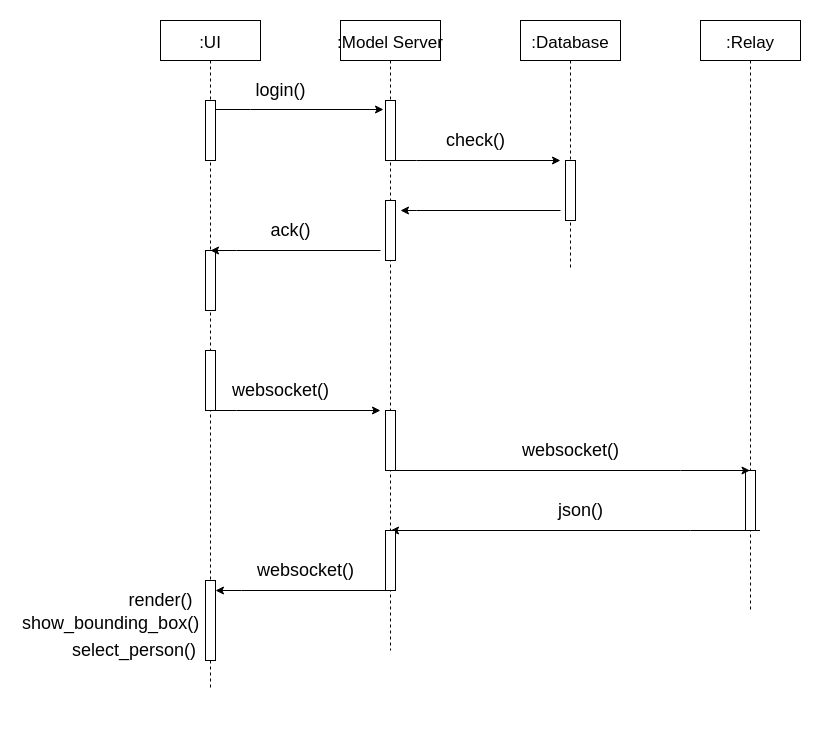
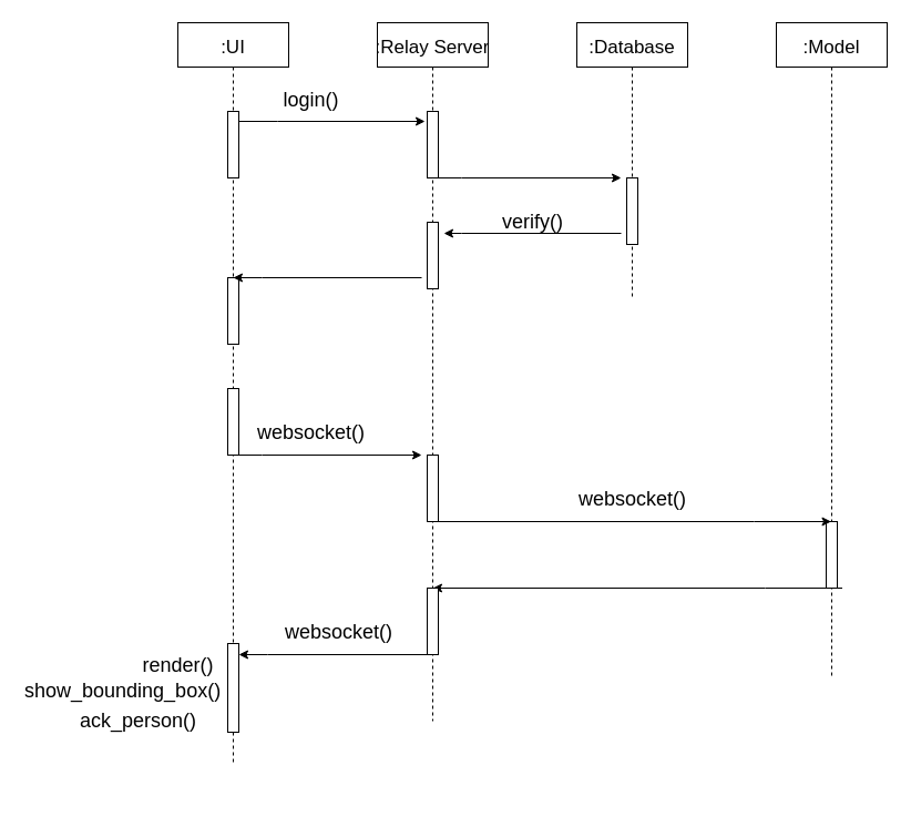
- <mxCell id="7" value=":Model Server" style="shape=umlLifeline;perimeter=lifelinePerimeter;container=1;collapsible=0;recursiveResize=0;rounded=0;shadow=0;strokeWidth=1;fontSize=17;" parent="1" vertex="1"><mxGeometry x="340" y="20" width="100" height="630" as="geometry" /></mxCell>
+ <mxCell id="7" value=":Relay Server" style="shape=umlLifeline;perimeter=lifelinePerimeter;container=1;collapsible=0;recursiveResize=0;rounded=0;shadow=0;strokeWidth=1;fontSize=17;" parent="1" vertex="1"><mxGeometry x="340" y="20" width="100" height="630" as="geometry" /></mxCell>
- <mxCell id="13" value=":Relay" style="shape=umlLifeline;perimeter=lifelinePerimeter;container=1;collapsible=0;recursiveResize=0;rounded=0;shadow=0;strokeWidth=1;fontSize=17;" vertex="1" parent="1"><mxGeometry x="700" y="20" width="100" height="590" as="geometry" /></mxCell>
+ <mxCell id="13" value=":Model" style="shape=umlLifeline;perimeter=lifelinePerimeter;container=1;collapsible=0;recursiveResize=0;rounded=0;shadow=0;strokeWidth=1;fontSize=17;" vertex="1" parent="1"><mxGeometry x="700" y="20" width="100" height="590" as="geometry" /></mxCell>
- <mxCell id="36" value="&lt;font style=&quot;font-size: 18px&quot;&gt;check()&lt;/font&gt;" style="text;html=1;align=center;verticalAlign=middle;resizable=0;points=[];autosize=1;fontSize=15;" vertex="1" parent="1"><mxGeometry x="440" y="130" width="70" height="20" as="geometry" /></mxCell>
+ <mxCell id="32" value="&lt;font style=&quot;font-size: 18px&quot;&gt;verify()&lt;/font&gt;" style="text;html=1;align=center;verticalAlign=middle;resizable=0;points=[];autosize=1;fontSize=15;" vertex="1" parent="1"><mxGeometry x="445" y="190" width="70" height="20" as="geometry" /></mxCell>
- <mxCell id="31" value="&lt;font style=&quot;font-size: 18px&quot;&gt;ack()&lt;/font&gt;" style="text;html=1;align=center;verticalAlign=middle;resizable=0;points=[];autosize=1;fontSize=15;" vertex="1" parent="1"><mxGeometry x="260" y="220" width="60" height="20" as="geometry" /></mxCell>
- <mxCell id="29" value="&lt;font style=&quot;font-size: 18px&quot;&gt;json()&lt;/font&gt;" style="text;html=1;align=center;verticalAlign=middle;resizable=0;points=[];autosize=1;fontSize=15;" vertex="1" parent="1"><mxGeometry x="550" y="500" width="60" height="20" as="geometry" /></mxCell>
- <mxCell id="33" value="&lt;font style=&quot;font-size: 18px&quot;&gt;select_person()&lt;/font&gt;" style="text;html=1;align=left;verticalAlign=middle;resizable=0;points=[];autosize=1;fontSize=15;" vertex="1" parent="1"><mxGeometry x="70" y="640" width="140" height="20" as="geometry" /></mxCell>
+ <mxCell id="33" value="&lt;font style=&quot;font-size: 18px&quot;&gt;ack_person()&lt;/font&gt;" style="text;html=1;align=left;verticalAlign=middle;resizable=0;points=[];autosize=1;fontSize=15;" vertex="1" parent="1"><mxGeometry x="70" y="640" width="140" height="20" as="geometry" /></mxCell>
